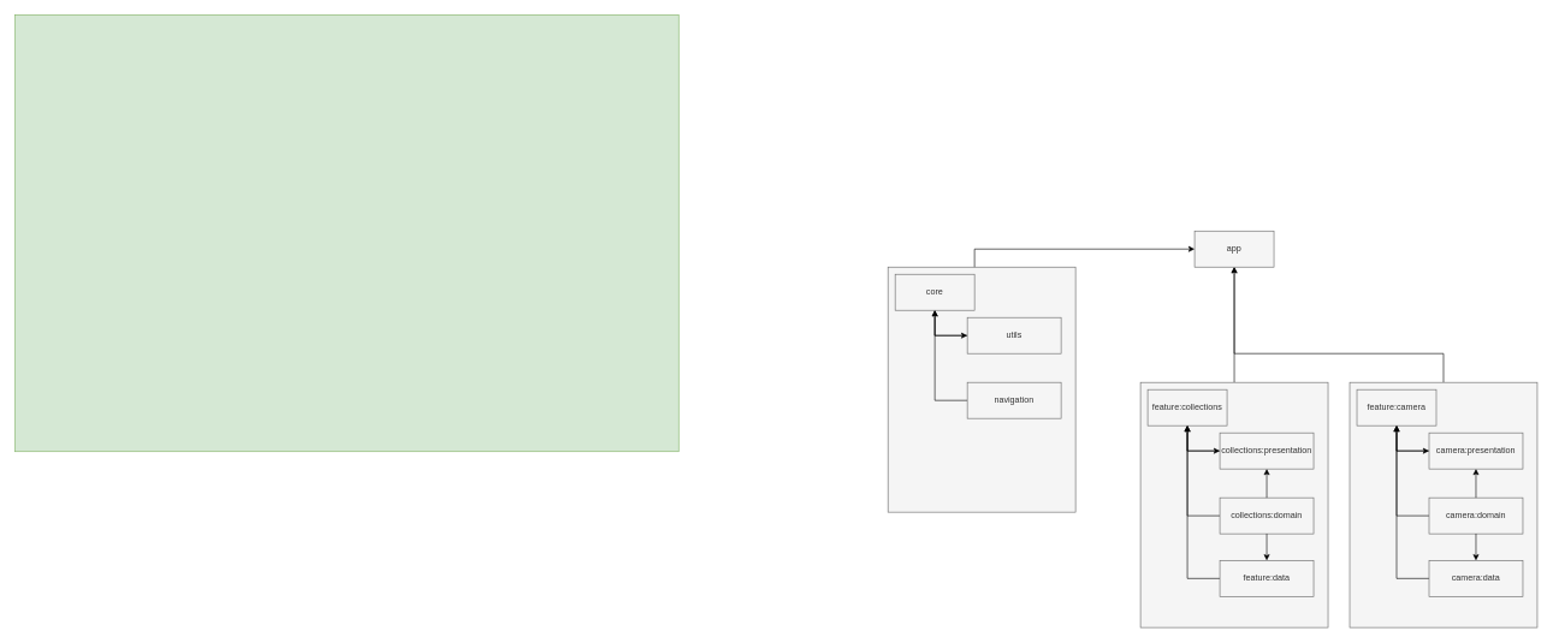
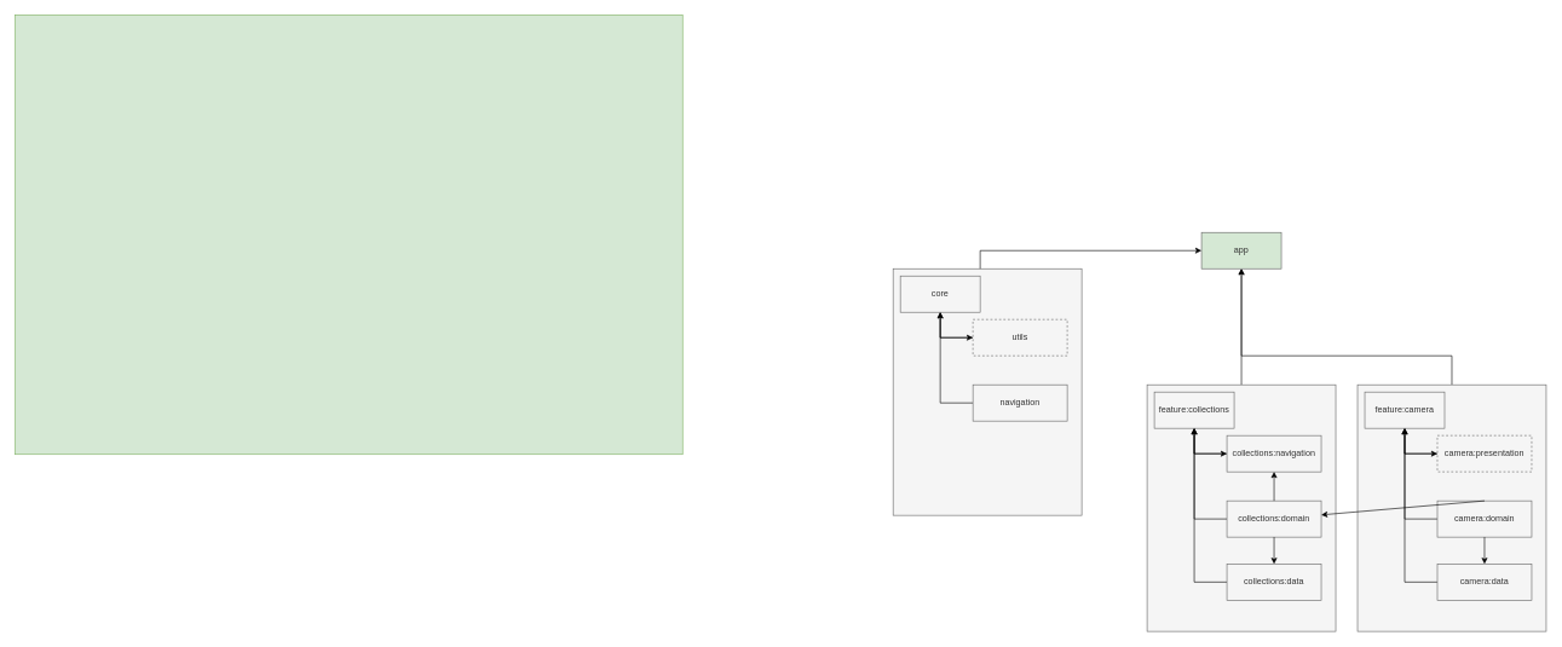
- <mxCell id="3" value="app" style="html=1;whiteSpace=wrap;fillColor=#f5f5f5;fontColor=#333333;strokeColor=#666666;" vertex="1" parent="1"><mxGeometry x="1655" y="320" width="110" height="50" as="geometry" /></mxCell>
+ <mxCell id="3" value="app" style="html=1;whiteSpace=wrap;fillColor=#d5e8d4;fontColor=#333333;strokeColor=#666666;" vertex="1" parent="1"><mxGeometry x="1655" y="320" width="110" height="50" as="geometry" /></mxCell>
- <mxCell id="33" value="utils" style="html=1;whiteSpace=wrap;fillColor=#f5f5f5;strokeColor=#666666;fontColor=#333333;" vertex="1" parent="1"><mxGeometry x="1340" y="440" width="130" height="50" as="geometry" /></mxCell>
+ <mxCell id="33" value="utils" style="html=1;whiteSpace=wrap;fillColor=#f5f5f5;strokeColor=#666666;fontColor=#333333;dashed=1;" vertex="1" parent="1"><mxGeometry x="1340" y="440" width="130" height="50" as="geometry" /></mxCell>
- <mxCell id="9" value="collections:presentation" style="html=1;whiteSpace=wrap;fillColor=#f5f5f5;strokeColor=#666666;fontColor=#333333;" vertex="1" parent="1"><mxGeometry x="1690" y="600" width="130" height="50" as="geometry" /></mxCell>
+ <mxCell id="9" value="collections:navigation" style="html=1;whiteSpace=wrap;fillColor=#f5f5f5;strokeColor=#666666;fontColor=#333333;" vertex="1" parent="1"><mxGeometry x="1690" y="600" width="130" height="50" as="geometry" /></mxCell>
- <mxCell id="21" value="camera:presentation" style="html=1;whiteSpace=wrap;fillColor=#f5f5f5;strokeColor=#666666;fontColor=#333333;" vertex="1" parent="1"><mxGeometry x="1980" y="600" width="130" height="50" as="geometry" /></mxCell>
+ <mxCell id="21" value="camera:presentation" style="html=1;whiteSpace=wrap;fillColor=#f5f5f5;strokeColor=#666666;fontColor=#333333;dashed=1;" vertex="1" parent="1"><mxGeometry x="1980" y="600" width="130" height="50" as="geometry" /></mxCell>
- <mxCell id="27" value="" style="endArrow=classic;html=1;rounded=0;strokeColor=#000000;exitX=0.5;exitY=0;exitDx=0;exitDy=0;entryX=0.5;entryY=1;entryDx=0;entryDy=0;" edge="1" parent="1" source="23" target="21"><mxGeometry width="50" height="50" relative="1" as="geometry"><mxPoint x="2055" y="750" as="sourcePoint" /><mxPoint x="2055" y="787" as="targetPoint" /></mxGeometry></mxCell>
+ <mxCell id="27" value="" style="endArrow=classic;html=1;rounded=0;strokeColor=#000000;exitX=0.5;exitY=0;exitDx=0;exitDy=0;" edge="1" parent="1" source="23" target="11"><mxGeometry width="50" height="50" relative="1" as="geometry"><mxPoint x="2055" y="750" as="sourcePoint" /><mxPoint x="2055" y="787" as="targetPoint" /></mxGeometry></mxCell>
- <mxCell id="13" value="feature&lt;span style=&quot;background-color: initial;&quot;&gt;:data&lt;/span&gt;" style="html=1;whiteSpace=wrap;fillColor=#f5f5f5;strokeColor=#666666;fontColor=#333333;" vertex="1" parent="1"><mxGeometry x="1690" y="777" width="130" height="50" as="geometry" /></mxCell>
+ <mxCell id="13" value="collections&lt;span style=&quot;background-color: initial;&quot;&gt;:data&lt;/span&gt;" style="html=1;whiteSpace=wrap;fillColor=#f5f5f5;strokeColor=#666666;fontColor=#333333;" vertex="1" parent="1"><mxGeometry x="1690" y="777" width="130" height="50" as="geometry" /></mxCell>
